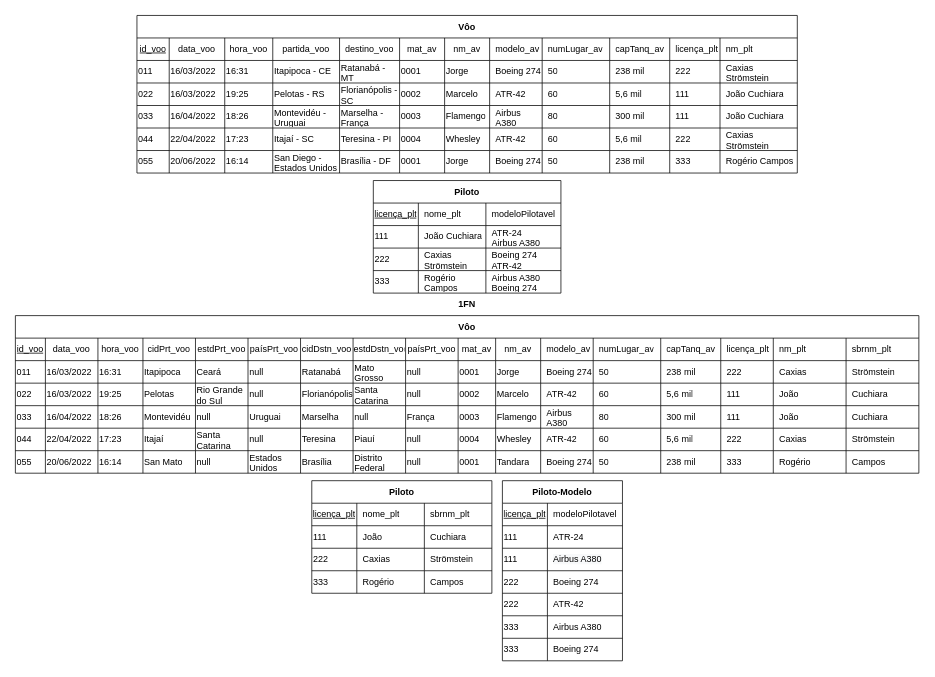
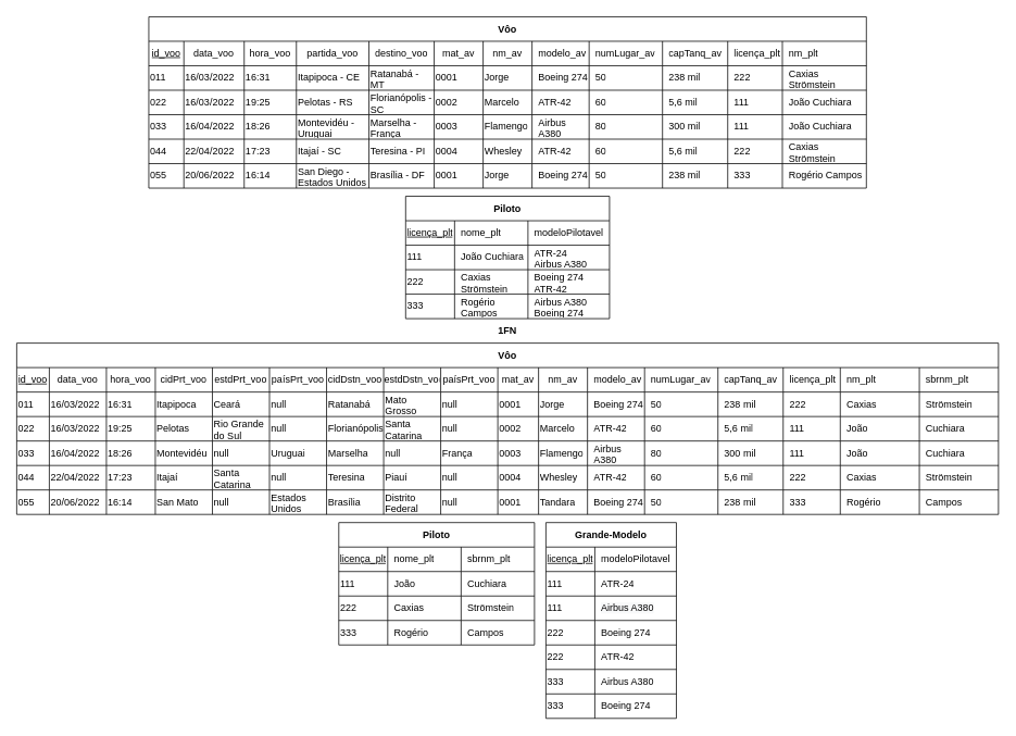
- <mxCell id="225" value="Piloto-Modelo" style="shape=table;startSize=30;container=1;collapsible=0;childLayout=tableLayout;fixedRows=1;rowLines=1;fontStyle=1;fontSize=12;swimlaneFillColor=default;" vertex="1" parent="1"><mxGeometry x="669" y="640" width="160" height="240" as="geometry" /></mxCell>
+ <mxCell id="225" value="Grande-Modelo" style="shape=table;startSize=30;container=1;collapsible=0;childLayout=tableLayout;fixedRows=1;rowLines=1;fontStyle=1;fontSize=12;swimlaneFillColor=default;" vertex="1" parent="1"><mxGeometry x="669" y="640" width="160" height="240" as="geometry" /></mxCell>
